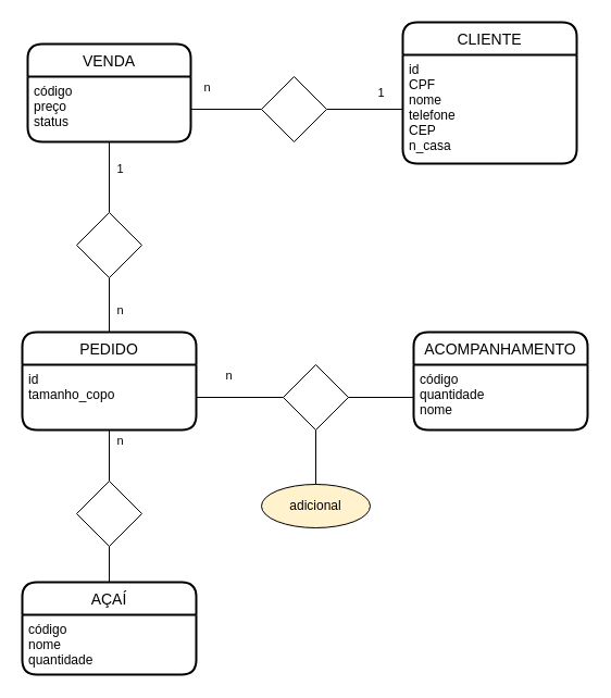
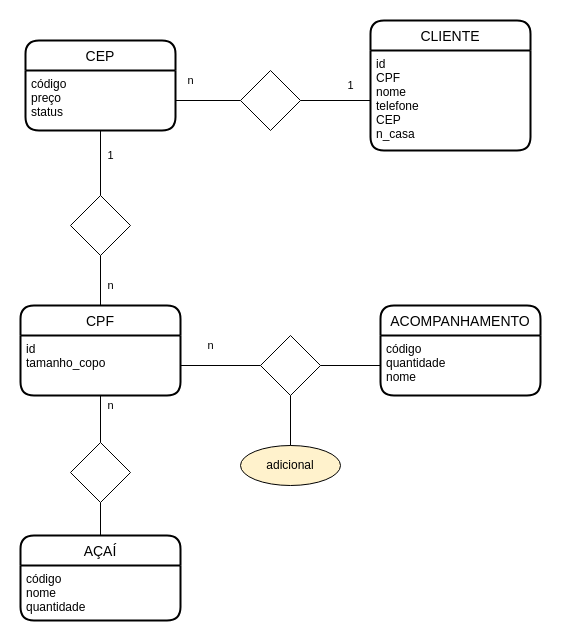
- <mxCell id="2" value="VENDA" style="swimlane;childLayout=stackLayout;horizontal=1;startSize=30;horizontalStack=0;rounded=1;fontSize=14;fontStyle=0;strokeWidth=2;resizeParent=0;resizeLast=1;shadow=0;dashed=0;align=center;" parent="1" vertex="1"><mxGeometry x="25" y="40" width="150" height="90" as="geometry" /></mxCell>
+ <mxCell id="2" value="CEP" style="swimlane;childLayout=stackLayout;horizontal=1;startSize=30;horizontalStack=0;rounded=1;fontSize=14;fontStyle=0;strokeWidth=2;resizeParent=0;resizeLast=1;shadow=0;dashed=0;align=center;" parent="1" vertex="1"><mxGeometry x="25" y="40" width="150" height="90" as="geometry" /></mxCell>
- <mxCell id="4" value="PEDIDO" style="swimlane;childLayout=stackLayout;horizontal=1;startSize=30;horizontalStack=0;rounded=1;fontSize=14;fontStyle=0;strokeWidth=2;resizeParent=0;resizeLast=1;shadow=0;dashed=0;align=center;" parent="1" vertex="1"><mxGeometry x="20" y="305" width="160" height="90" as="geometry" /></mxCell>
+ <mxCell id="4" value="CPF" style="swimlane;childLayout=stackLayout;horizontal=1;startSize=30;horizontalStack=0;rounded=1;fontSize=14;fontStyle=0;strokeWidth=2;resizeParent=0;resizeLast=1;shadow=0;dashed=0;align=center;" parent="1" vertex="1"><mxGeometry x="20" y="305" width="160" height="90" as="geometry" /></mxCell>
